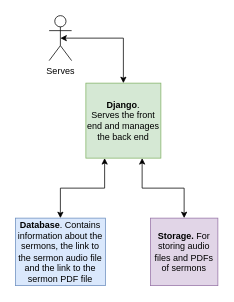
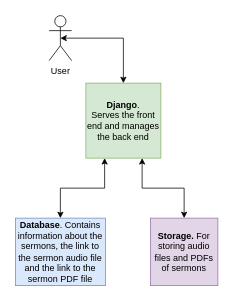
- <mxCell id="8" value="Serves&lt;div&gt;&lt;br&gt;&lt;/div&gt;" style="shape=umlActor;verticalLabelPosition=bottom;verticalAlign=top;html=1;outlineConnect=0;" vertex="1" parent="1"><mxGeometry x="65" y="20" width="30" height="60" as="geometry" /></mxCell>
+ <mxCell id="8" value="User&lt;div&gt;&lt;br&gt;&lt;/div&gt;" style="shape=umlActor;verticalLabelPosition=bottom;verticalAlign=top;html=1;outlineConnect=0;" vertex="1" parent="1"><mxGeometry x="65" y="20" width="30" height="60" as="geometry" /></mxCell>
